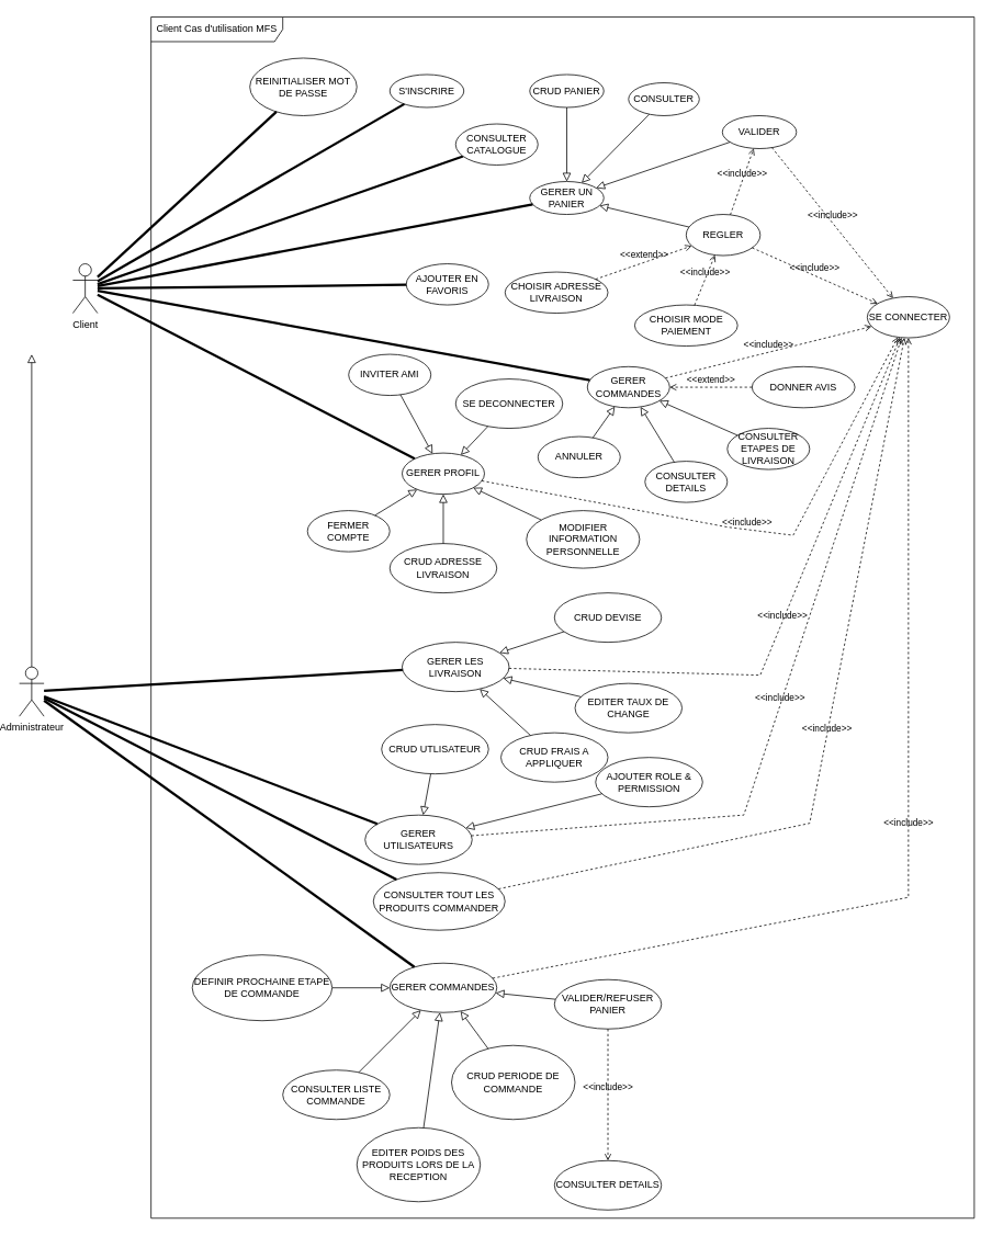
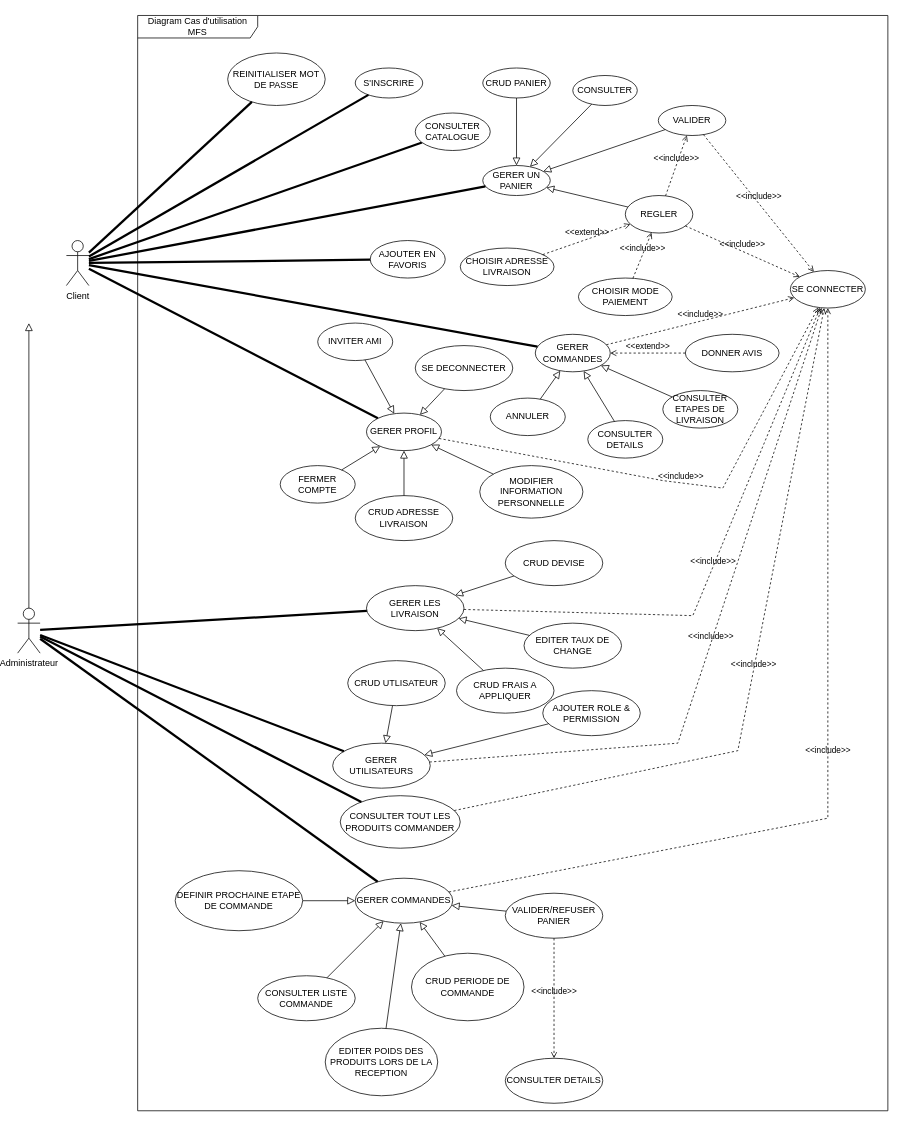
- <mxCell id="112" value="Client Cas d'utilisation MFS" style="shape=umlFrame;whiteSpace=wrap;html=1;pointerEvents=0;recursiveResize=0;container=1;collapsible=0;width=160;" parent="1" vertex="1"><mxGeometry x="180" y="20" width="1000" height="1460" as="geometry" /></mxCell>
+ <mxCell id="112" value="Diagram Cas d'utilisation MFS" style="shape=umlFrame;whiteSpace=wrap;html=1;pointerEvents=0;recursiveResize=0;container=1;collapsible=0;width=160;" parent="1" vertex="1"><mxGeometry x="180" y="20" width="1000" height="1460" as="geometry" /></mxCell>
